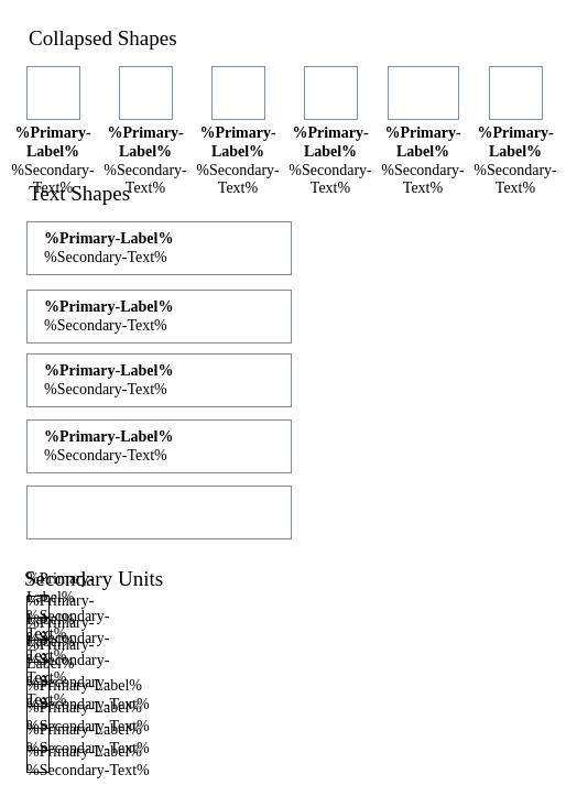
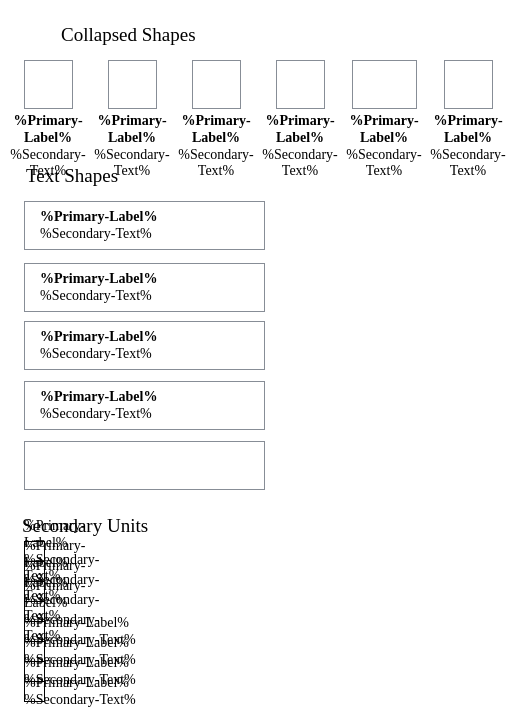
- <mxCell id="15" value="Collapsed Shapes" style="text;html=1;strokeColor=none;fillColor=none;align=left;verticalAlign=middle;whiteSpace=wrap;rounded=0;fontFamily=IBM Plex Sans;fontSize=19;" vertex="1" parent="1"><mxGeometry x="24" y="20" width="170" height="30" as="geometry" /></mxCell>
+ <mxCell id="15" value="Collapsed Shapes" style="text;html=1;strokeColor=none;fillColor=none;align=left;verticalAlign=middle;whiteSpace=wrap;rounded=0;fontFamily=IBM Plex Sans;fontSize=19;" vertex="1" parent="1"><mxGeometry x="59" y="20" width="170" height="30" as="geometry" /></mxCell>
